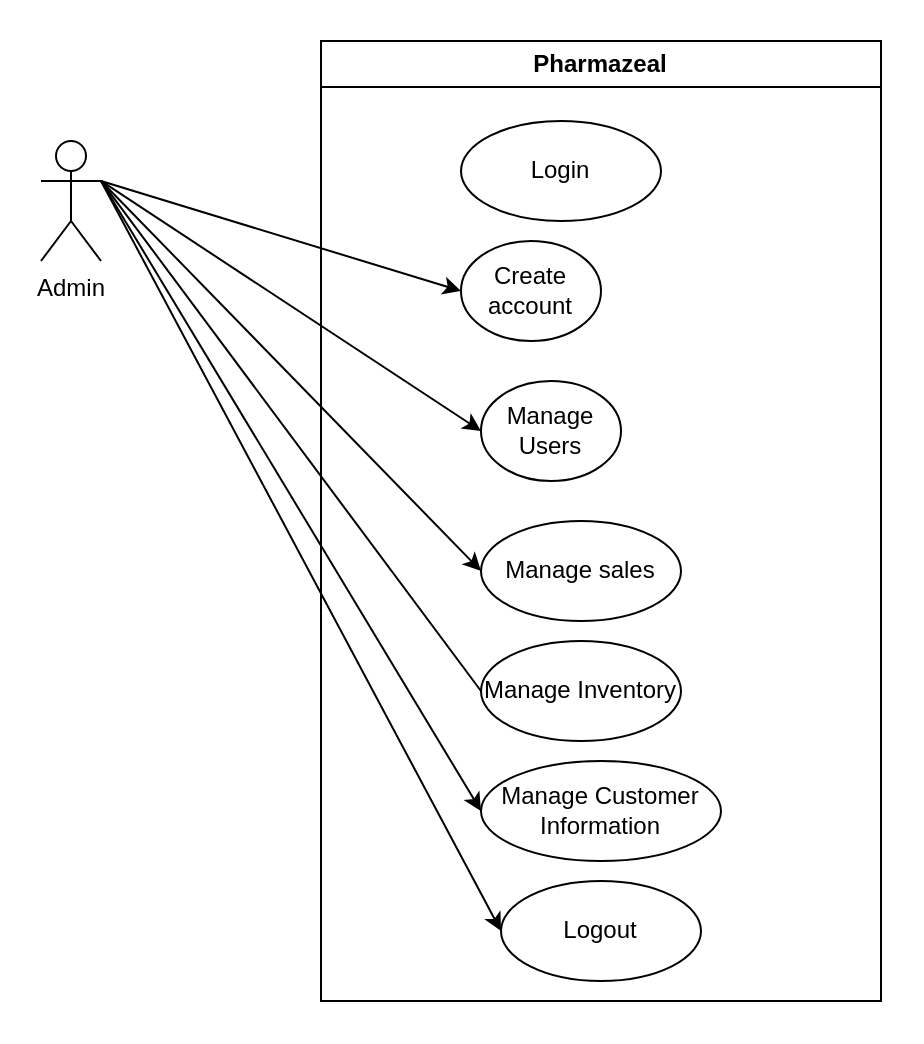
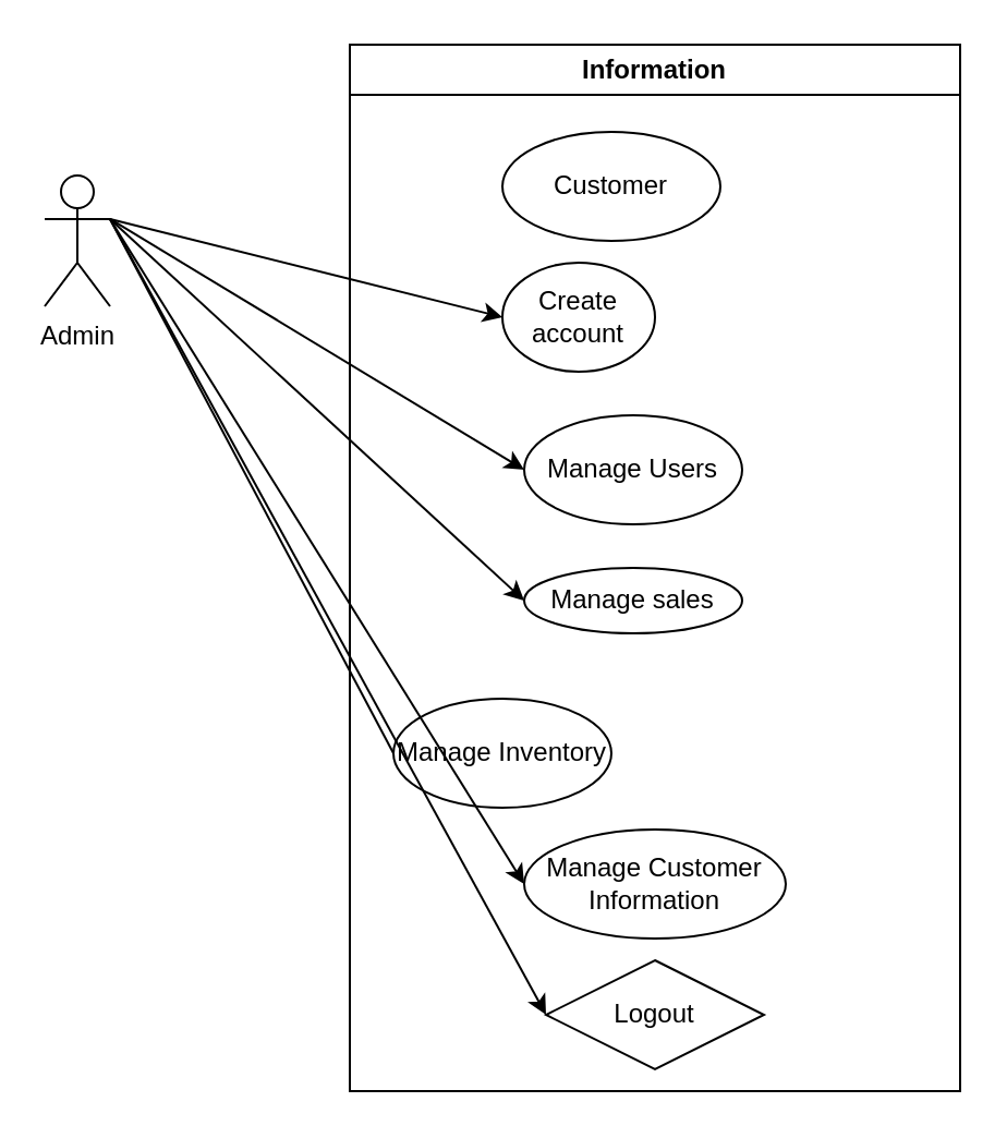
- <mxCell id="2" value="Pharmazeal" style="swimlane;whiteSpace=wrap;html=1;" vertex="1" parent="1"><mxGeometry x="160" y="20" width="280" height="480" as="geometry" /></mxCell>
+ <mxCell id="2" value="Information" style="swimlane;whiteSpace=wrap;html=1;" vertex="1" parent="1"><mxGeometry x="160" y="20" width="280" height="480" as="geometry" /></mxCell>
- <mxCell id="8" value="Login" style="ellipse;whiteSpace=wrap;html=1;" vertex="1" parent="2"><mxGeometry x="70" y="40" width="100" height="50" as="geometry" /></mxCell>
+ <mxCell id="8" value="Customer" style="ellipse;whiteSpace=wrap;html=1;" vertex="1" parent="2"><mxGeometry x="70" y="40" width="100" height="50" as="geometry" /></mxCell>
- <mxCell id="10" value="Admin" style="shape=umlActor;verticalLabelPosition=bottom;verticalAlign=top;html=1;outlineConnect=0;" vertex="1" parent="1"><mxGeometry x="20" y="70" width="30" height="60" as="geometry" /></mxCell>
+ <mxCell id="10" value="Admin" style="shape=umlActor;verticalLabelPosition=bottom;verticalAlign=top;html=1;outlineConnect=0;" vertex="1" parent="1"><mxGeometry x="20" y="80" width="30" height="60" as="geometry" /></mxCell>
- <mxCell id="9" value="Manage Users" style="ellipse;whiteSpace=wrap;html=1;" vertex="1" parent="2"><mxGeometry x="80" y="170" width="70" height="50" as="geometry" /></mxCell>
+ <mxCell id="9" value="Manage Users" style="ellipse;whiteSpace=wrap;html=1;" vertex="1" parent="2"><mxGeometry x="80" y="170" width="100" height="50" as="geometry" /></mxCell>
- <mxCell id="7" value="Manage sales" style="ellipse;whiteSpace=wrap;html=1;" vertex="1" parent="2"><mxGeometry x="80" y="240" width="100" height="50" as="geometry" /></mxCell>
+ <mxCell id="7" value="Manage sales" style="ellipse;whiteSpace=wrap;html=1;" vertex="1" parent="2"><mxGeometry x="80" y="240" width="100" height="30" as="geometry" /></mxCell>
- <mxCell id="5" value="Manage Inventory" style="ellipse;whiteSpace=wrap;html=1;" vertex="1" parent="2"><mxGeometry x="80" y="300" width="100" height="50" as="geometry" /></mxCell>
+ <mxCell id="5" value="Manage Inventory" style="ellipse;whiteSpace=wrap;html=1;" vertex="1" parent="2"><mxGeometry x="20" y="300" width="100" height="50" as="geometry" /></mxCell>
- <mxCell id="3" value="Logout" style="ellipse;whiteSpace=wrap;html=1;" vertex="1" parent="2"><mxGeometry x="90" y="420" width="100" height="50" as="geometry" /></mxCell>
+ <mxCell id="3" value="Logout" style="rhombus;whiteSpace=wrap;html=1;" vertex="1" parent="2"><mxGeometry x="90" y="420" width="100" height="50" as="geometry" /></mxCell>
